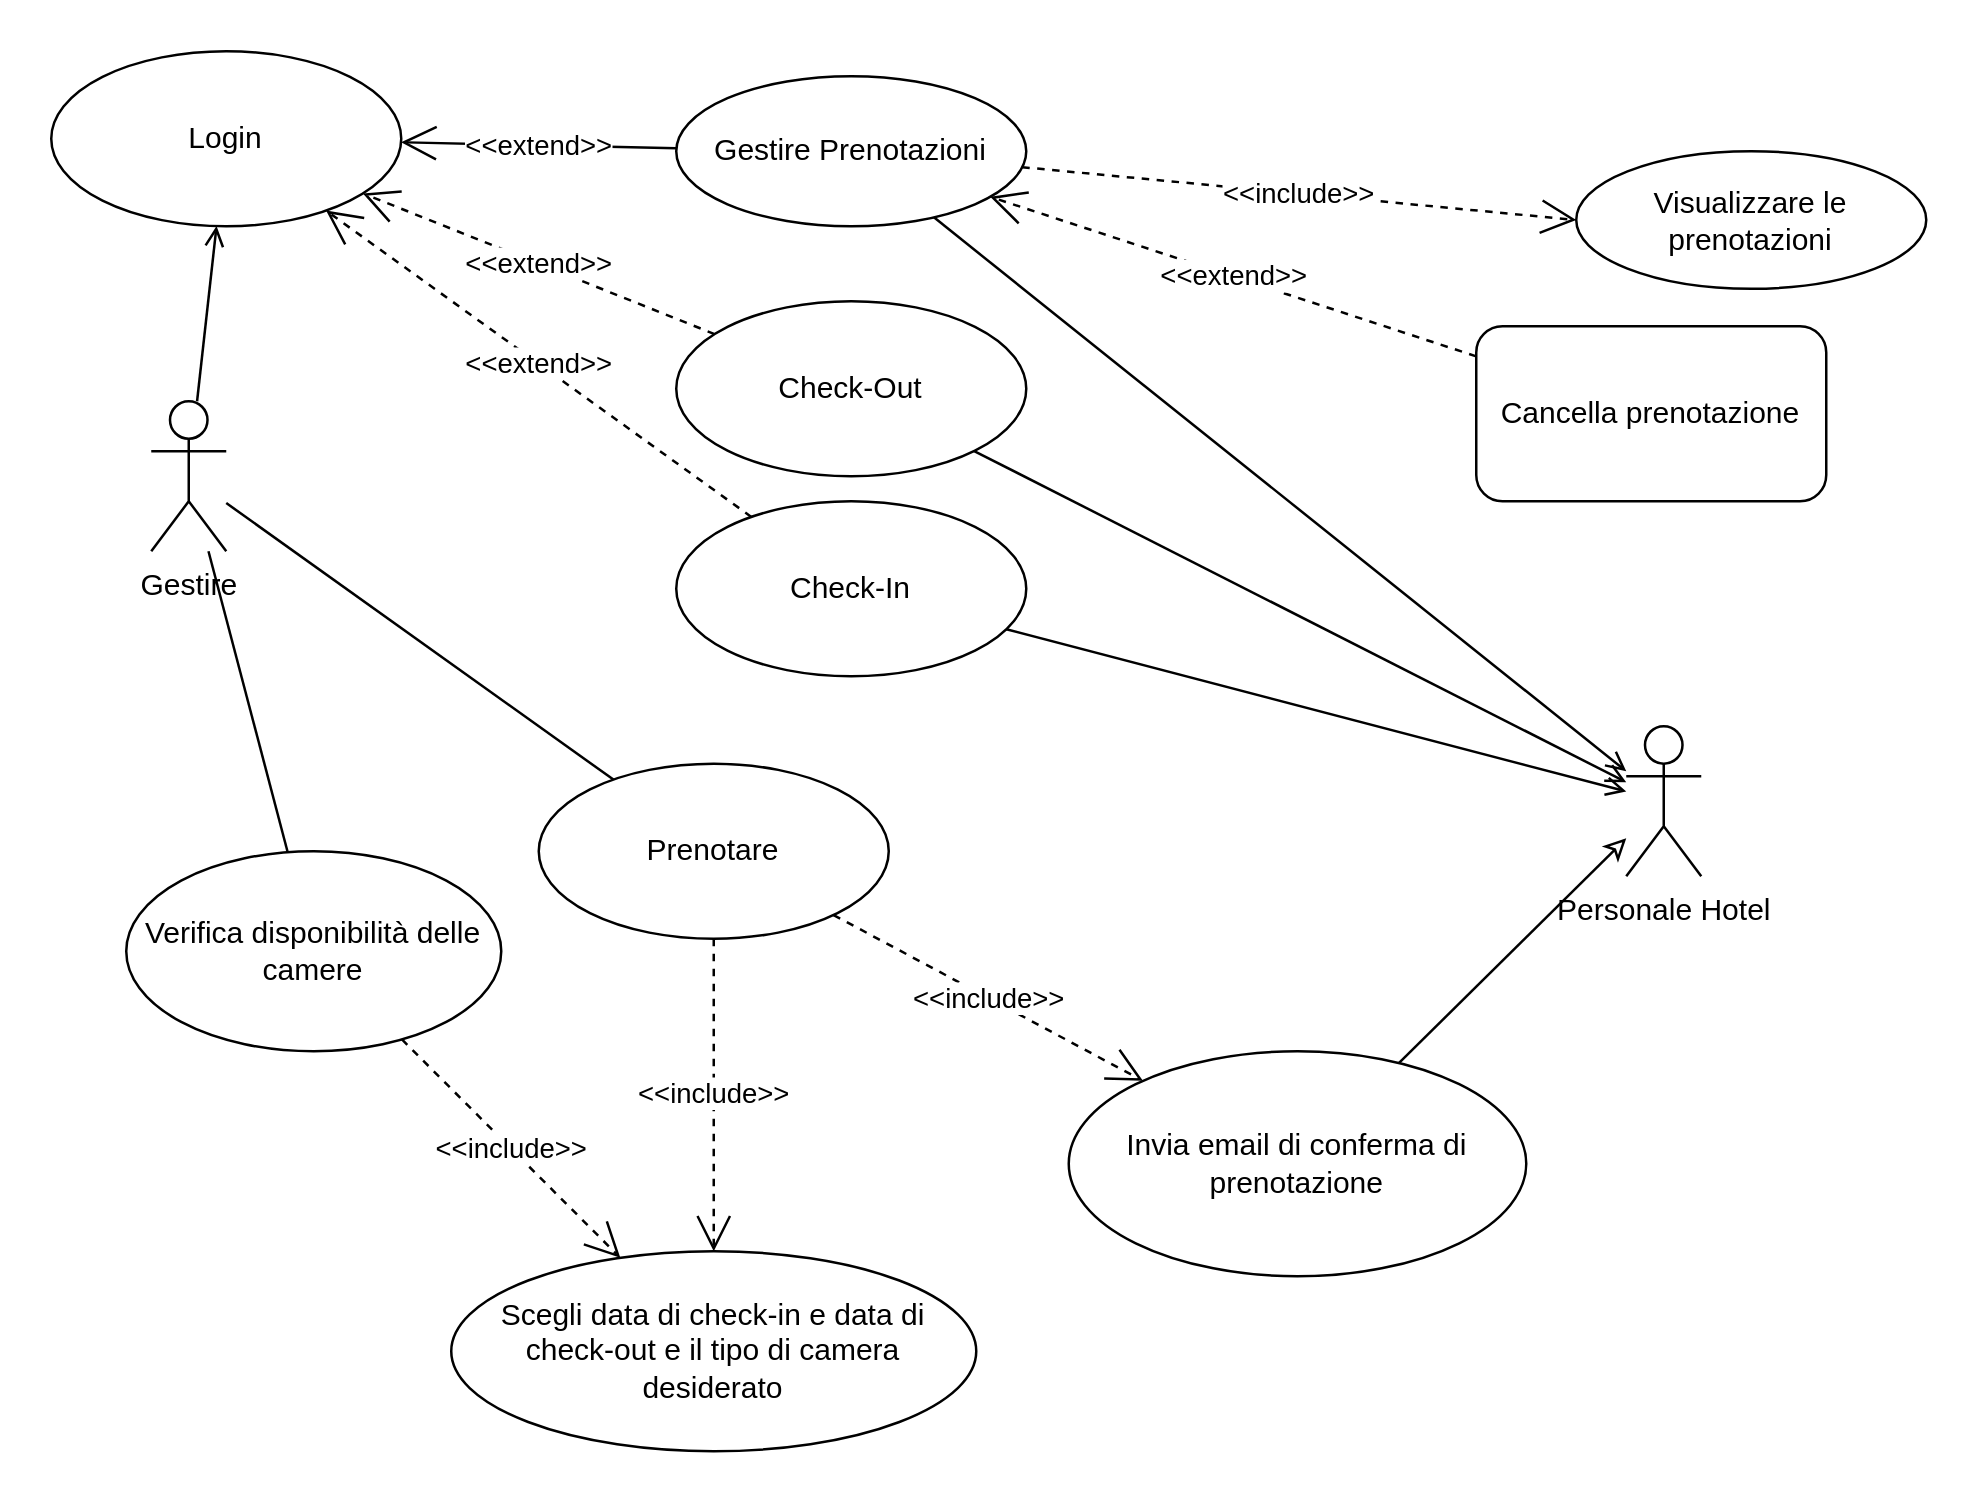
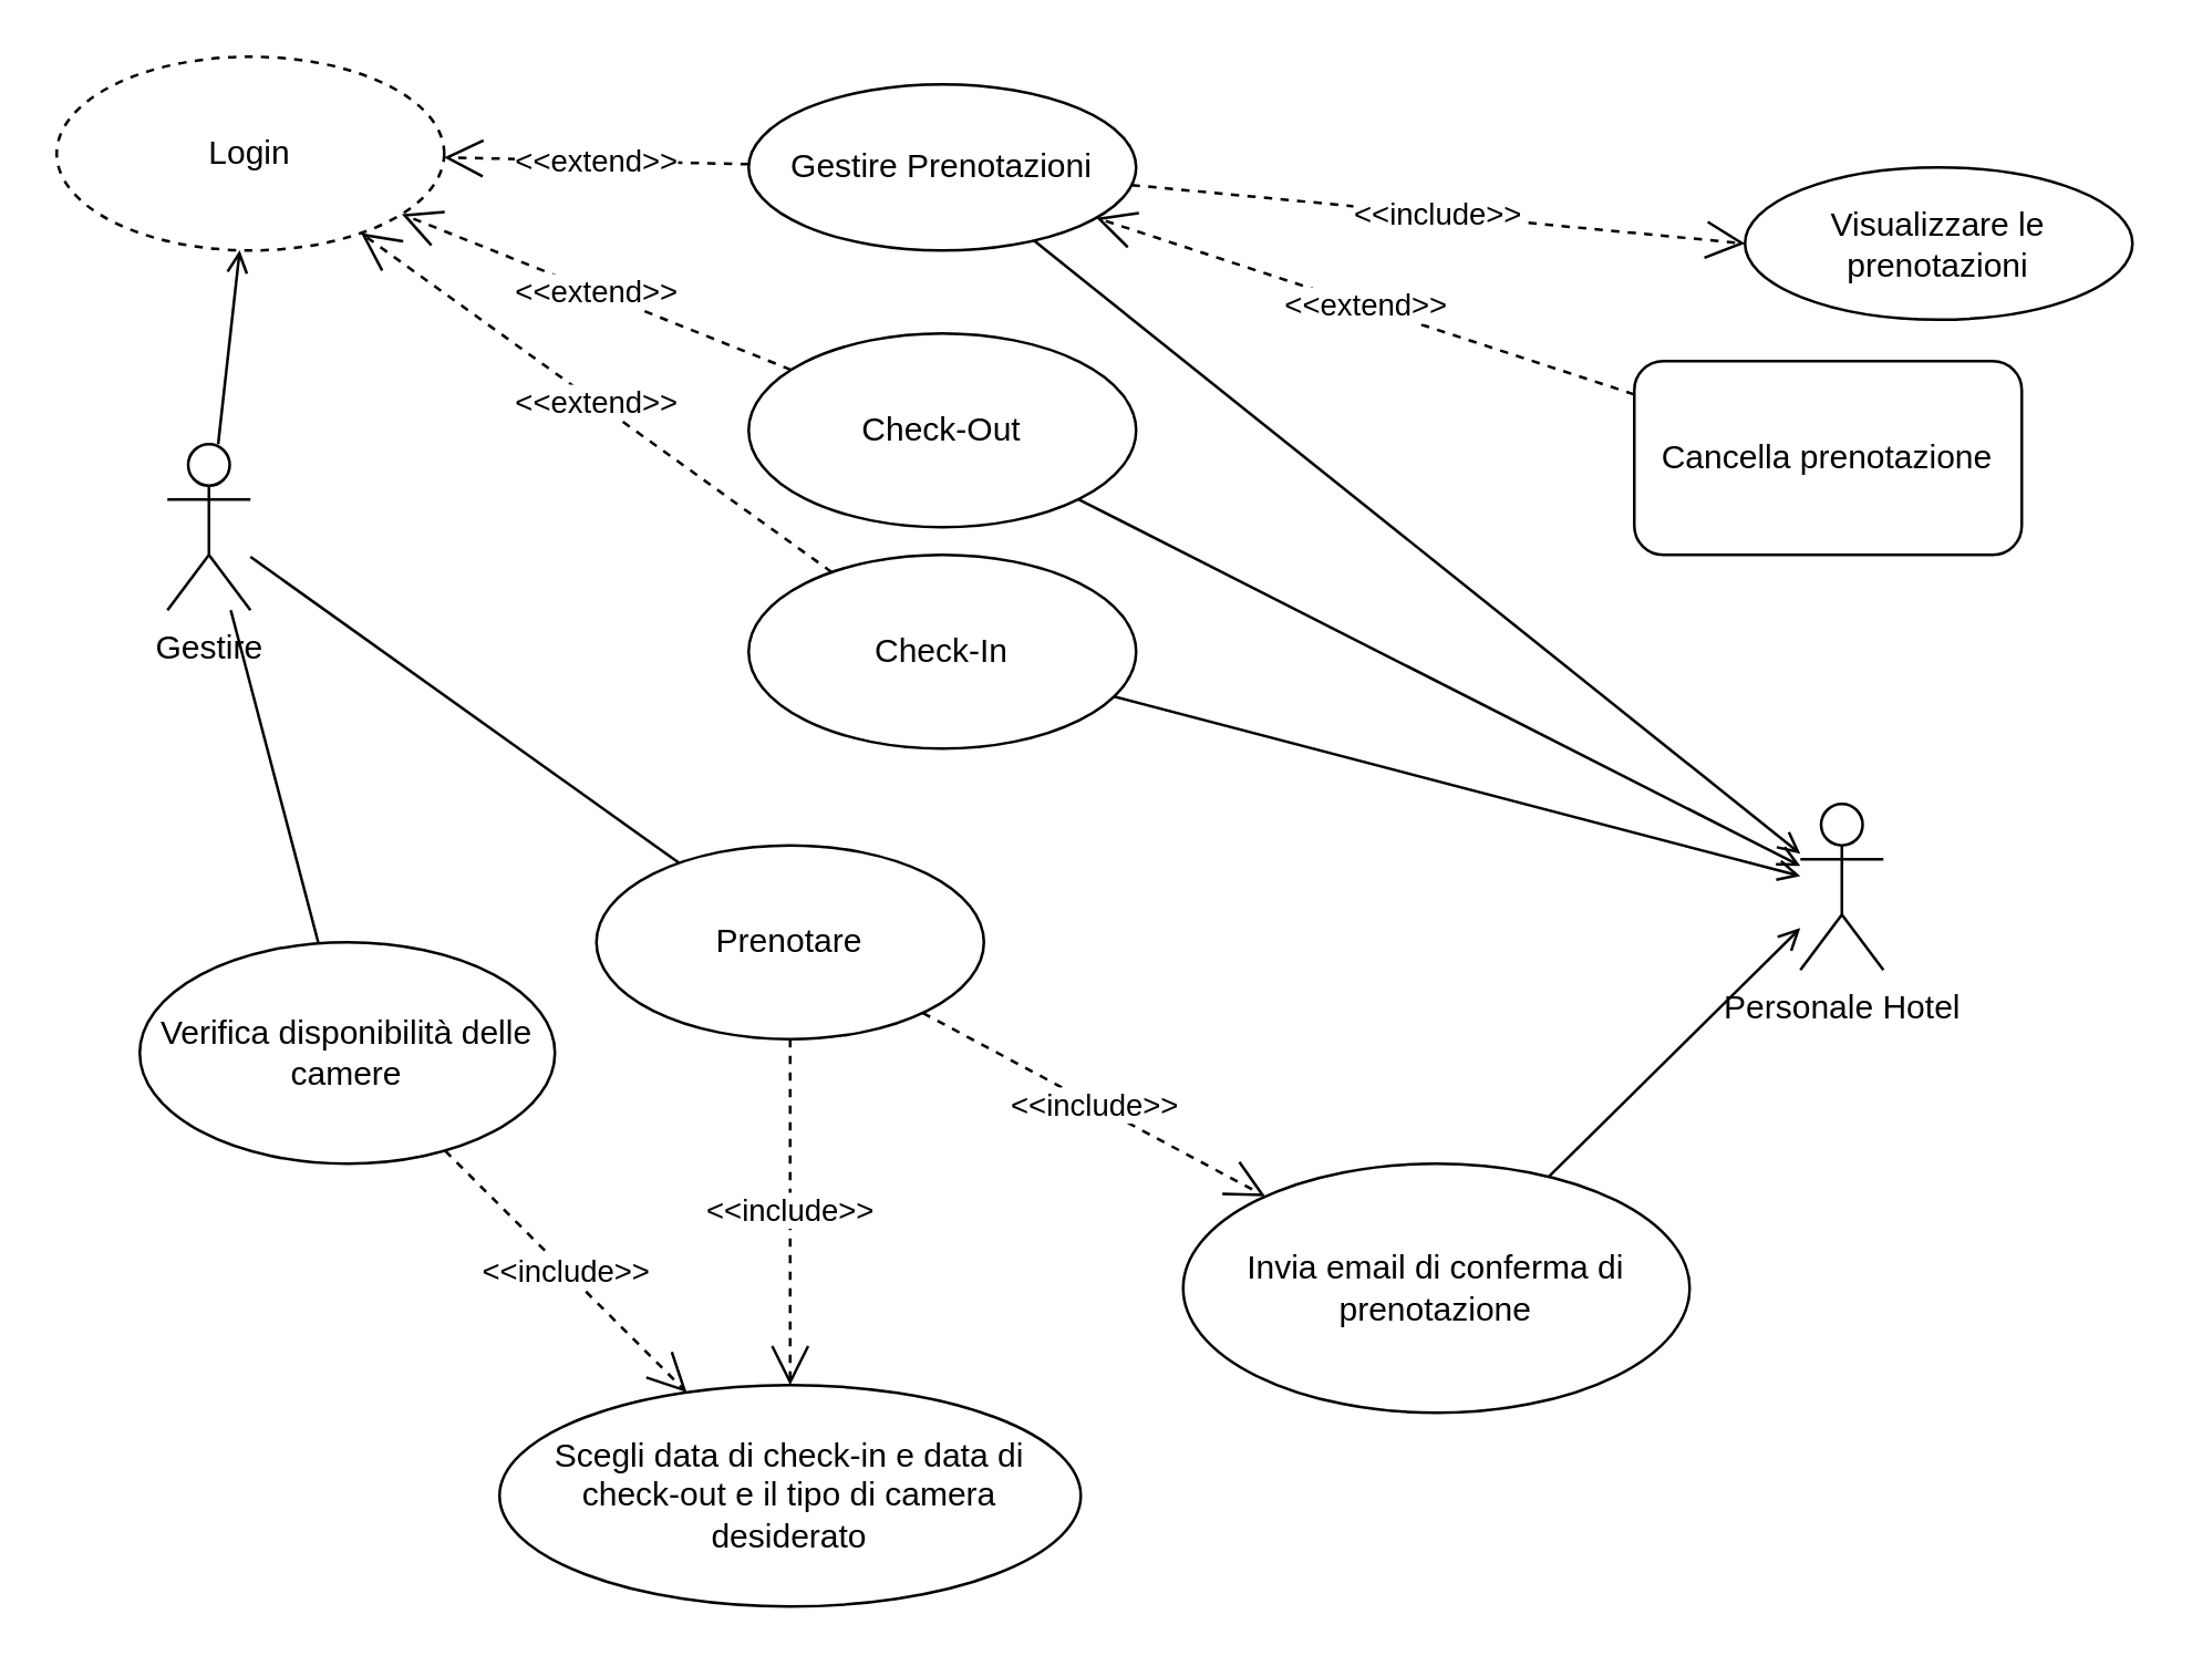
- <mxCell id="24" value="Login" style="ellipse;whiteSpace=wrap;html=1;" vertex="1" parent="1"><mxGeometry x="20" y="20" width="140" height="70" as="geometry" /></mxCell>
+ <mxCell id="24" value="Login" style="ellipse;whiteSpace=wrap;html=1;dashed=1;" vertex="1" parent="1"><mxGeometry x="20" y="20" width="140" height="70" as="geometry" /></mxCell>
- <mxCell id="25" value="&amp;lt;&amp;lt;extend&amp;gt;&amp;gt;" style="endArrow=open;endSize=12;dashed=0;html=1;rounded=0;" edge="1" parent="1" source="10" target="24"><mxGeometry width="160" relative="1" as="geometry"><mxPoint x="332" y="-8" as="sourcePoint" /><mxPoint x="130" y="-70" as="targetPoint" /></mxGeometry></mxCell>
+ <mxCell id="25" value="&amp;lt;&amp;lt;extend&amp;gt;&amp;gt;" style="endArrow=open;endSize=12;dashed=1;html=1;rounded=0;" edge="1" parent="1" source="10" target="24"><mxGeometry width="160" relative="1" as="geometry"><mxPoint x="332" y="-8" as="sourcePoint" /><mxPoint x="130" y="-70" as="targetPoint" /></mxGeometry></mxCell>
- <mxCell id="15" style="rounded=0;orthogonalLoop=1;jettySize=auto;html=1;endArrow=classic;endFill=0;" edge="1" parent="1" source="28" target="16"><mxGeometry relative="1" as="geometry"><mxPoint x="680" y="470" as="sourcePoint" /></mxGeometry></mxCell>
+ <mxCell id="15" style="rounded=0;orthogonalLoop=1;jettySize=auto;html=1;endArrow=open;endFill=0;" edge="1" parent="1" source="28" target="16"><mxGeometry relative="1" as="geometry"><mxPoint x="680" y="470" as="sourcePoint" /></mxGeometry></mxCell>
